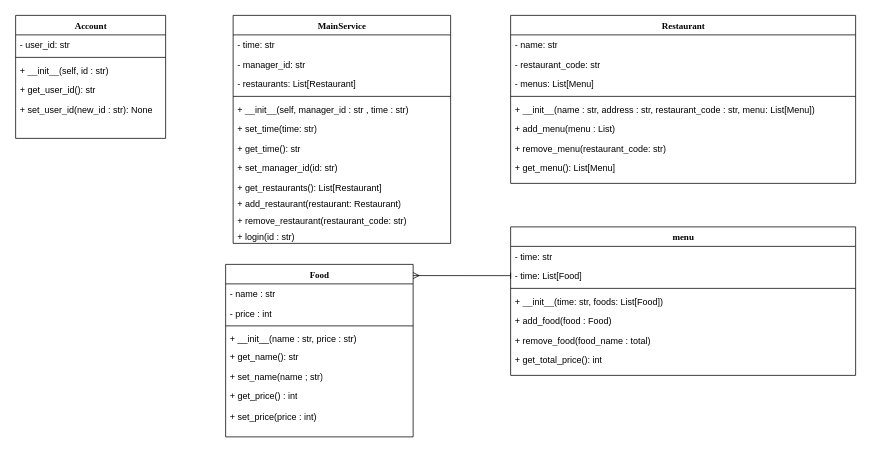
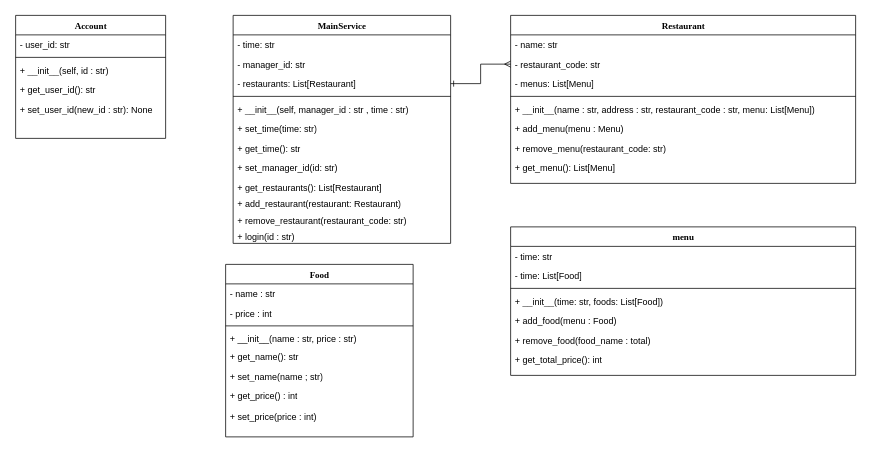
+ <mxCell id="38" style="edgeStyle=orthogonalEdgeStyle;rounded=0;orthogonalLoop=1;jettySize=auto;html=1;exitX=1;exitY=0.5;exitDx=0;exitDy=0;entryX=0;entryY=0.5;entryDx=0;entryDy=0;endArrow=ERmany;endFill=0;startArrow=ERone;startFill=0;" edge="1" parent="1" source="28" target="10"><mxGeometry relative="1" as="geometry" /></mxCell>
- <mxCell id="14" value="+ add_menu(menu : List)" style="text;html=1;strokeColor=none;fillColor=none;align=left;verticalAlign=top;spacingLeft=4;spacingRight=4;whiteSpace=wrap;overflow=hidden;rotatable=0;points=[[0,0.5],[1,0.5]];portConstraint=eastwest;" vertex="1" parent="8"><mxGeometry y="138" width="460" height="26" as="geometry" /></mxCell>
+ <mxCell id="14" value="+ add_menu(menu : Menu)" style="text;html=1;strokeColor=none;fillColor=none;align=left;verticalAlign=top;spacingLeft=4;spacingRight=4;whiteSpace=wrap;overflow=hidden;rotatable=0;points=[[0,0.5],[1,0.5]];portConstraint=eastwest;" vertex="1" parent="8"><mxGeometry y="138" width="460" height="26" as="geometry" /></mxCell>
- <mxCell id="48" style="edgeStyle=orthogonalEdgeStyle;rounded=0;orthogonalLoop=1;jettySize=auto;html=1;exitX=0;exitY=0.5;exitDx=0;exitDy=0;entryX=1;entryY=0.065;entryDx=0;entryDy=0;entryPerimeter=0;startArrow=baseDash;startFill=0;endArrow=ERmany;endFill=0;" edge="1" parent="1" source="19" target="39"><mxGeometry relative="1" as="geometry" /></mxCell>
- <mxCell id="22" value="+ add_food(food : Food)" style="text;html=1;strokeColor=none;fillColor=none;align=left;verticalAlign=top;spacingLeft=4;spacingRight=4;whiteSpace=wrap;overflow=hidden;rotatable=0;points=[[0,0.5],[1,0.5]];portConstraint=eastwest;" vertex="1" parent="17"><mxGeometry y="112" width="460" height="26" as="geometry" /></mxCell>
+ <mxCell id="22" value="+ add_food(menu : Food)" style="text;html=1;strokeColor=none;fillColor=none;align=left;verticalAlign=top;spacingLeft=4;spacingRight=4;whiteSpace=wrap;overflow=hidden;rotatable=0;points=[[0,0.5],[1,0.5]];portConstraint=eastwest;" vertex="1" parent="17"><mxGeometry y="112" width="460" height="26" as="geometry" /></mxCell>
